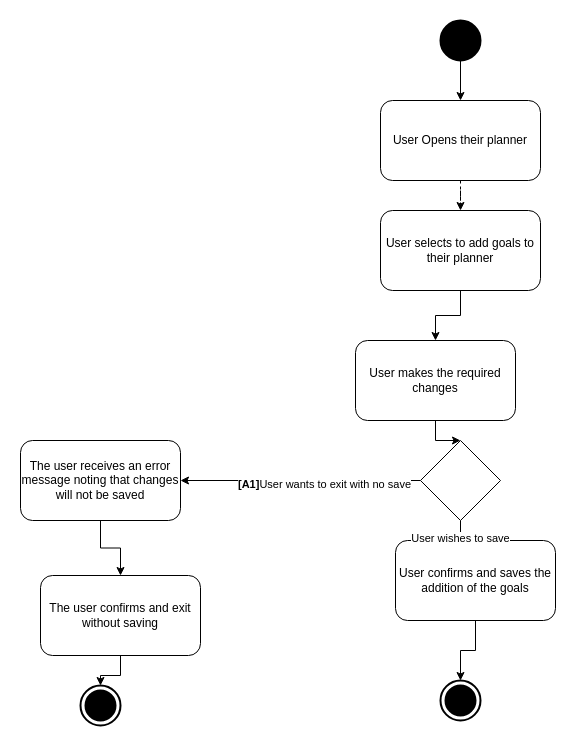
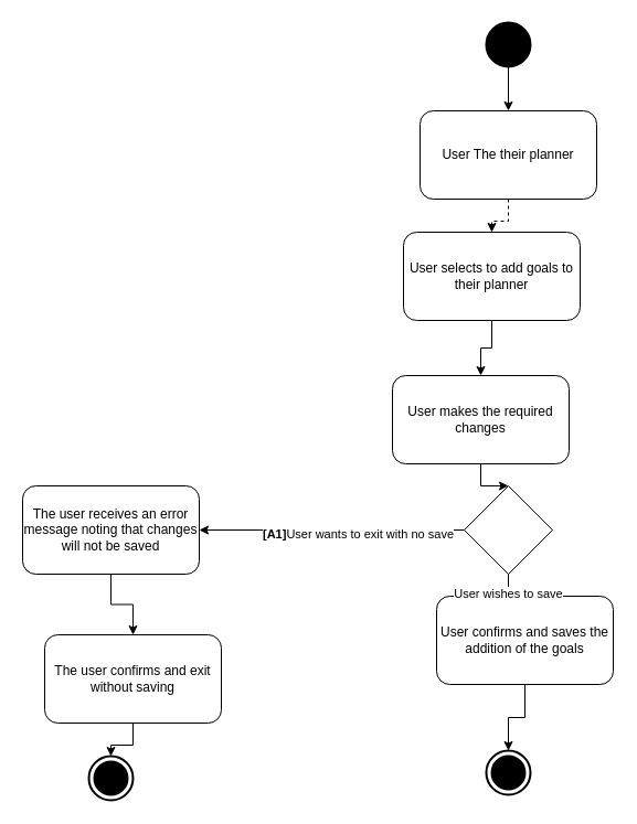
- <mxCell id="16" value="User Opens their planner" style="shape=rect;html=1;rounded=1;whiteSpace=wrap;align=center;" vertex="1" parent="1"><mxGeometry x="380" width="160" height="80" as="geometry" y="100" /></mxCell>
+ <mxCell id="16" value="User The their planner" style="shape=rect;html=1;rounded=1;whiteSpace=wrap;align=center;" vertex="1" parent="1"><mxGeometry x="380" width="160" height="80" as="geometry" y="100" /></mxCell>
- <mxCell id="8" value="User selects to add goals to their planner" style="shape=rect;html=1;rounded=1;whiteSpace=wrap;align=center;" vertex="1" parent="1"><mxGeometry x="380" y="210" width="160" height="80" as="geometry" /></mxCell>
+ <mxCell id="8" value="User selects to add goals to their planner" style="shape=rect;html=1;rounded=1;whiteSpace=wrap;align=center;" vertex="1" parent="1"><mxGeometry x="365" y="210" width="160" height="80" as="geometry" /></mxCell>
